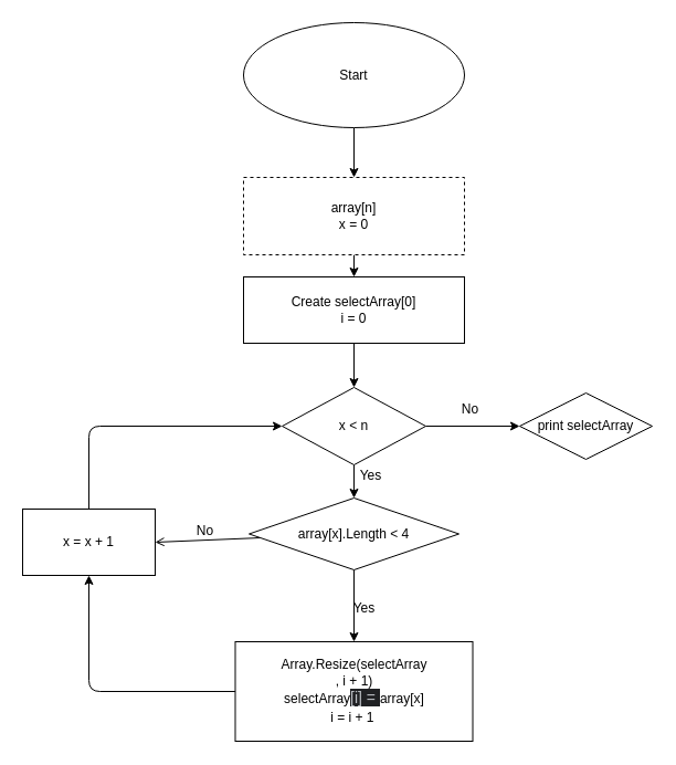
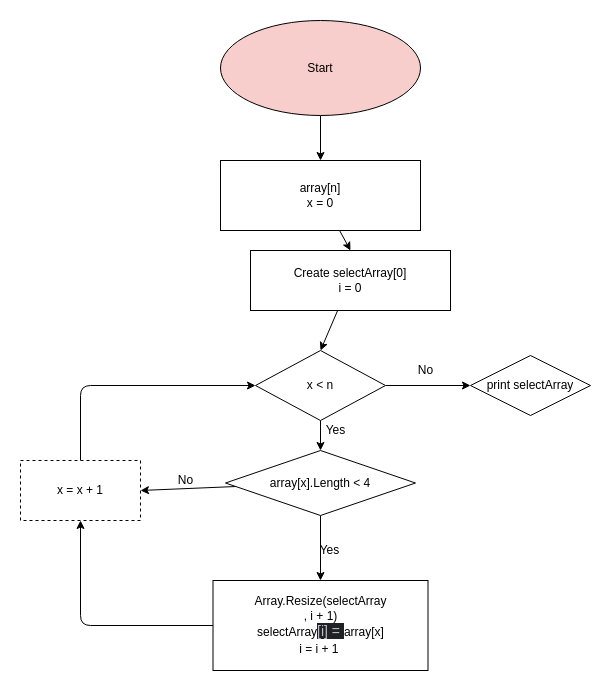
- <mxCell id="3" value="Start" style="ellipse;whiteSpace=wrap;html=1;" parent="1" vertex="1"><mxGeometry x="220" y="20" width="200" height="95" as="geometry" /></mxCell>
+ <mxCell id="3" value="Start" style="ellipse;whiteSpace=wrap;html=1;fillColor=#f8cecc;" parent="1" vertex="1"><mxGeometry x="220" y="20" width="200" height="95" as="geometry" /></mxCell>
- <mxCell id="5" value="array[n]&lt;br&gt;x = 0" style="whiteSpace=wrap;html=1;dashed=1;" parent="1" vertex="1"><mxGeometry x="220" y="160" width="200" height="70" as="geometry" /></mxCell>
+ <mxCell id="5" value="array[n]&lt;br&gt;x = 0" style="whiteSpace=wrap;html=1;" parent="1" vertex="1"><mxGeometry x="220" y="160" width="200" height="70" as="geometry" /></mxCell>
- <mxCell id="12" value="Create selectArray[0]&lt;br&gt;i = 0" style="whiteSpace=wrap;html=1;" parent="1" vertex="1"><mxGeometry x="220" y="250" width="200" height="60" as="geometry" /></mxCell>
+ <mxCell id="12" value="Create selectArray[0]&lt;br&gt;i = 0" style="whiteSpace=wrap;html=1;" parent="1" vertex="1"><mxGeometry x="250" y="250" width="200" height="60" as="geometry" /></mxCell>
- <mxCell id="7" style="edgeStyle=none;html=1;entryX=1;entryY=0.5;entryDx=0;entryDy=0;endArrow=open;" parent="1" source="8" target="14" edge="1"><mxGeometry relative="1" as="geometry" /></mxCell>
+ <mxCell id="7" style="edgeStyle=none;html=1;entryX=1;entryY=0.5;entryDx=0;entryDy=0;" parent="1" source="8" target="14" edge="1"><mxGeometry relative="1" as="geometry" /></mxCell>
- <mxCell id="14" value="x = x + 1" style="whiteSpace=wrap;html=1;" parent="1" vertex="1"><mxGeometry x="20" y="460" width="120" height="60" as="geometry" /></mxCell>
+ <mxCell id="14" value="x = x + 1" style="whiteSpace=wrap;html=1;dashed=1;" parent="1" vertex="1"><mxGeometry x="20" y="460" width="120" height="60" as="geometry" /></mxCell>
